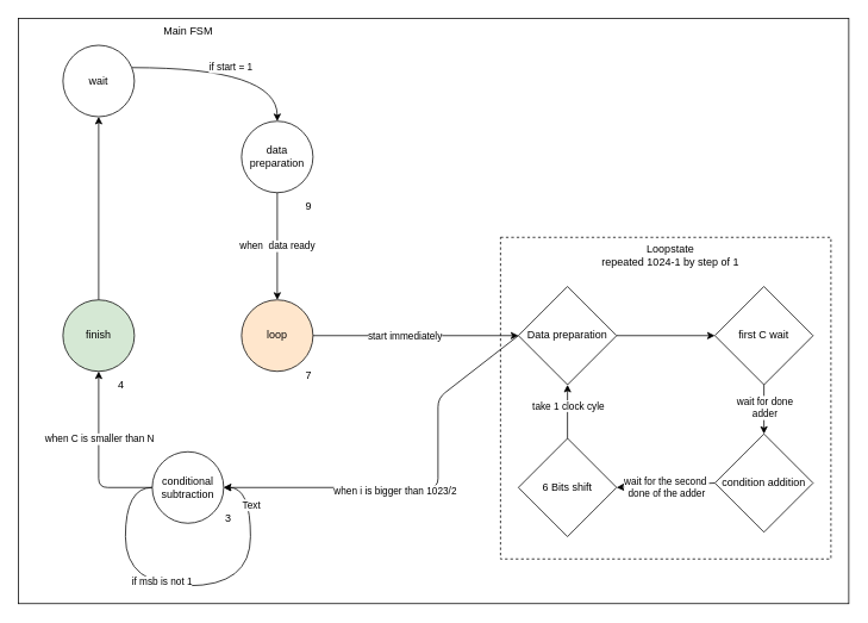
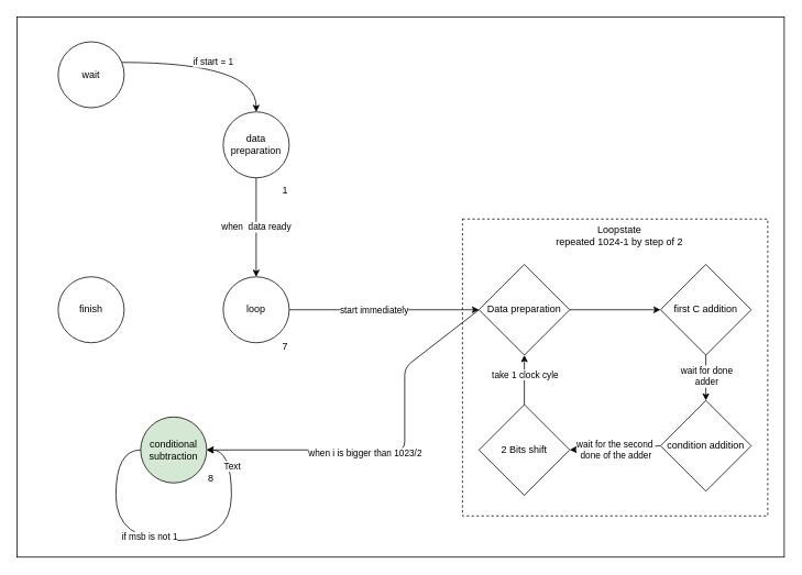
- <mxCell id="19" value="Main FSM" style="text;html=1;align=center;verticalAlign=middle;resizable=0;points=[];autosize=1;strokeColor=none;fillColor=none;" parent="1" vertex="1"><mxGeometry x="170" y="20" width="80" height="30" as="geometry" /></mxCell>
- <mxCell id="17" style="edgeStyle=none;html=1;entryX=0.5;entryY=1;entryDx=0;entryDy=0;" parent="1" source="18" target="5" edge="1"><mxGeometry relative="1" as="geometry" /></mxCell>
- <mxCell id="32" value="9" style="text;html=1;align=center;verticalAlign=middle;resizable=0;points=[];autosize=1;strokeColor=none;fillColor=none;" parent="1" vertex="1"><mxGeometry x="330" y="215" width="30" height="30" as="geometry" /></mxCell>
+ <mxCell id="32" value="1" style="text;html=1;align=center;verticalAlign=middle;resizable=0;points=[];autosize=1;strokeColor=none;fillColor=none;" parent="1" vertex="1"><mxGeometry x="330" y="215" width="30" height="30" as="geometry" /></mxCell>
- <mxCell id="31" value="Loopstate&lt;br&gt;repeated 1024-1 by step of 1" style="text;html=1;align=center;verticalAlign=middle;resizable=0;points=[];autosize=1;strokeColor=none;fillColor=none;" parent="1" vertex="1"><mxGeometry x="660" y="265" width="180" height="40" as="geometry" /></mxCell>
+ <mxCell id="31" value="Loopstate&lt;br&gt;repeated 1024-1 by step of 2" style="text;html=1;align=center;verticalAlign=middle;resizable=0;points=[];autosize=1;strokeColor=none;fillColor=none;" parent="1" vertex="1"><mxGeometry x="660" y="265" width="180" height="40" as="geometry" /></mxCell>
- <mxCell id="18" value="finish" style="ellipse;whiteSpace=wrap;html=1;fillColor=#d5e8d4;" parent="1" vertex="1"><mxGeometry x="70" y="335" width="80" height="80" as="geometry" /></mxCell>
+ <mxCell id="18" value="finish" style="ellipse;whiteSpace=wrap;html=1;" parent="1" vertex="1"><mxGeometry x="70" y="335" width="80" height="80" as="geometry" /></mxCell>
- <mxCell id="10" value="loop" style="ellipse;whiteSpace=wrap;html=1;fillColor=#ffe6cc;" parent="1" vertex="1"><mxGeometry x="270" y="335" width="80" height="80" as="geometry" /></mxCell>
+ <mxCell id="10" value="loop" style="ellipse;whiteSpace=wrap;html=1;" parent="1" vertex="1"><mxGeometry x="270" y="335" width="80" height="80" as="geometry" /></mxCell>
- <mxCell id="24" value="first C wait" style="rhombus;whiteSpace=wrap;html=1;" parent="1" vertex="1"><mxGeometry x="800" y="320" width="110" height="110" as="geometry" /></mxCell>
+ <mxCell id="24" value="first C addition" style="rhombus;whiteSpace=wrap;html=1;" parent="1" vertex="1"><mxGeometry x="800" y="320" width="110" height="110" as="geometry" /></mxCell>
- <mxCell id="35" value="4" style="text;html=1;align=center;verticalAlign=middle;resizable=0;points=[];autosize=1;strokeColor=none;fillColor=none;" parent="1" vertex="1"><mxGeometry x="120" y="415" width="30" height="30" as="geometry" /></mxCell>
- <mxCell id="11" style="edgeStyle=none;html=1;entryX=0.5;entryY=1;entryDx=0;entryDy=0;" parent="1" source="16" target="18" edge="1"><mxGeometry relative="1" as="geometry"><Array as="points"><mxPoint x="110" y="545" /></Array></mxGeometry></mxCell>
- <mxCell id="12" value="when C is smaller than N" style="edgeLabel;html=1;align=center;verticalAlign=middle;resizable=0;points=[];" parent="11" vertex="1" connectable="0"><mxGeometry x="0.207" relative="1" as="geometry"><mxPoint as="offset" /></mxGeometry></mxCell>
- <mxCell id="16" value="conditional subtraction" style="ellipse;whiteSpace=wrap;html=1;" parent="1" vertex="1"><mxGeometry x="170" y="505" width="80" height="80" as="geometry" /></mxCell>
+ <mxCell id="16" value="conditional subtraction" style="ellipse;whiteSpace=wrap;html=1;fillColor=#d5e8d4;" parent="1" vertex="1"><mxGeometry x="170" y="505" width="80" height="80" as="geometry" /></mxCell>
- <mxCell id="30" value="6 Bits shift" style="rhombus;whiteSpace=wrap;html=1;" parent="1" vertex="1"><mxGeometry x="580" y="490" width="110" height="110" as="geometry" /></mxCell>
+ <mxCell id="30" value="2 Bits shift" style="rhombus;whiteSpace=wrap;html=1;" parent="1" vertex="1"><mxGeometry x="580" y="490" width="110" height="110" as="geometry" /></mxCell>
- <mxCell id="34" value="3" style="text;html=1;align=center;verticalAlign=middle;resizable=0;points=[];autosize=1;strokeColor=none;fillColor=none;" parent="1" vertex="1"><mxGeometry x="240" y="565" width="30" height="30" as="geometry" /></mxCell>
+ <mxCell id="34" value="8" style="text;html=1;align=center;verticalAlign=middle;resizable=0;points=[];autosize=1;strokeColor=none;fillColor=none;" parent="1" vertex="1"><mxGeometry x="240" y="565" width="30" height="30" as="geometry" /></mxCell>
